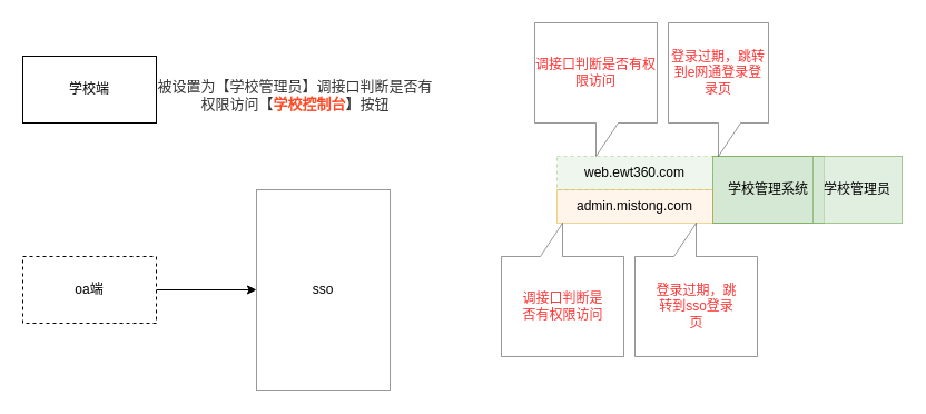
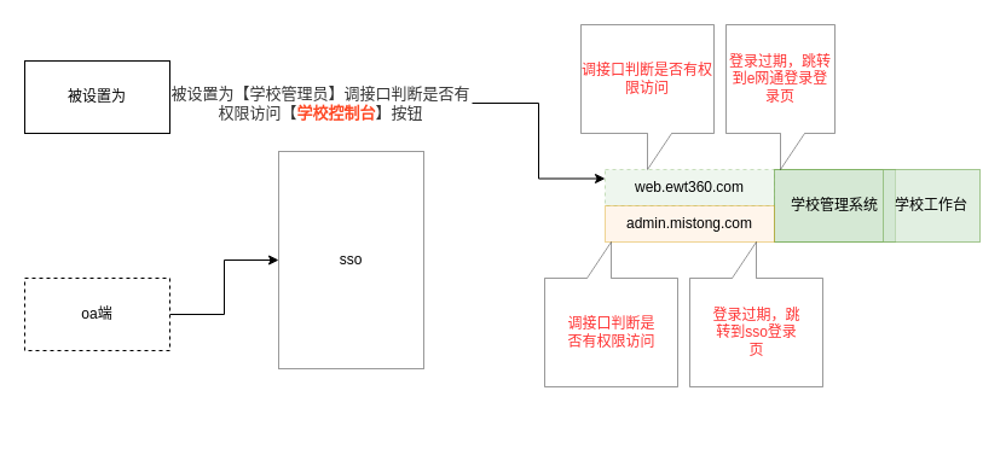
- <mxCell id="2" value="学校端" style="rounded=0;whiteSpace=wrap;html=1;" parent="1" vertex="1"><mxGeometry x="20" y="50" width="120" height="60" as="geometry" /></mxCell>
+ <mxCell id="2" value="被设置为" style="rounded=0;whiteSpace=wrap;html=1;" parent="1" vertex="1"><mxGeometry x="20" y="50" width="120" height="60" as="geometry" /></mxCell>
+ <mxCell id="5" style="edgeStyle=orthogonalEdgeStyle;rounded=0;orthogonalLoop=1;jettySize=auto;html=1;entryX=0;entryY=0.25;entryDx=0;entryDy=0;" parent="1" source="6" target="10" edge="1"><mxGeometry relative="1" as="geometry"><mxPoint x="414" y="85" as="targetPoint" /></mxGeometry></mxCell>
- <mxCell id="12" value="学校管理员" style="rounded=0;whiteSpace=wrap;html=1;fillColor=#d5e8d4;strokeColor=#82b366;opacity=70;" parent="1" vertex="1"><mxGeometry x="730" y="140" width="80" height="60" as="geometry" /></mxCell>
+ <mxCell id="12" value="学校工作台" style="rounded=0;whiteSpace=wrap;html=1;fillColor=#d5e8d4;strokeColor=#82b366;opacity=70;" parent="1" vertex="1"><mxGeometry x="730" y="140" width="80" height="60" as="geometry" /></mxCell>
- <mxCell id="9" value="sso" style="rounded=0;whiteSpace=wrap;html=1;opacity=40;" parent="1" vertex="1"><mxGeometry x="230" y="170" width="120" height="180" as="geometry" /></mxCell>
+ <mxCell id="9" value="sso" style="rounded=0;whiteSpace=wrap;html=1;opacity=40;" parent="1" vertex="1"><mxGeometry x="230" y="125" width="120" height="180" as="geometry" /></mxCell>
